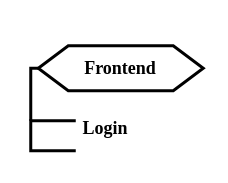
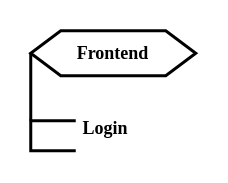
- <mxCell id="4" value="&lt;p style=&quot;font-size: 12px;&quot;&gt;&lt;font face=&quot;Verdana&quot; style=&quot;line-height: 1; font-size: 12px;&quot;&gt;Frontend&lt;/font&gt;&lt;/p&gt;" style="shape=hexagon;perimeter=hexagonPerimeter2;whiteSpace=wrap;html=1;fixedSize=1;rounded=0;shadow=0;labelBackgroundColor=none;fontFamily=Times New Roman;fontSize=12;strokeColor=default;fillColor=none;align=center;size=20;direction=east;strokeWidth=2;fontStyle=1" vertex="1" parent="1"><mxGeometry x="25" y="30" width="110" height="30" as="geometry" /></mxCell>
+ <mxCell id="4" value="&lt;p style=&quot;font-size: 12px;&quot;&gt;&lt;font face=&quot;Verdana&quot; style=&quot;line-height: 1; font-size: 12px;&quot;&gt;Frontend&lt;/font&gt;&lt;/p&gt;" style="shape=hexagon;perimeter=hexagonPerimeter2;whiteSpace=wrap;html=1;fixedSize=1;rounded=0;shadow=0;labelBackgroundColor=none;fontFamily=Times New Roman;fontSize=12;strokeColor=default;fillColor=none;align=center;size=20;direction=east;strokeWidth=2;fontStyle=1" vertex="1" parent="1"><mxGeometry x="20" y="20" width="110" height="30" as="geometry" /></mxCell>
